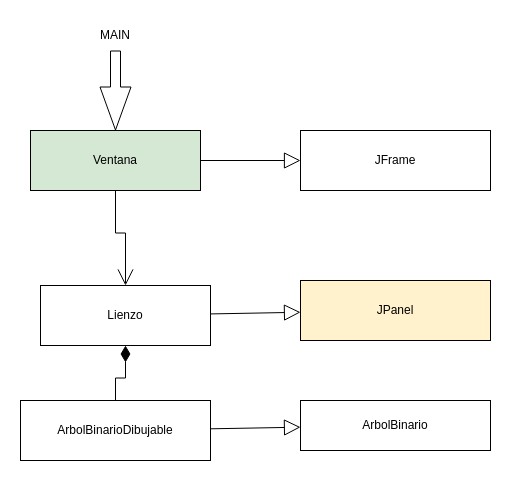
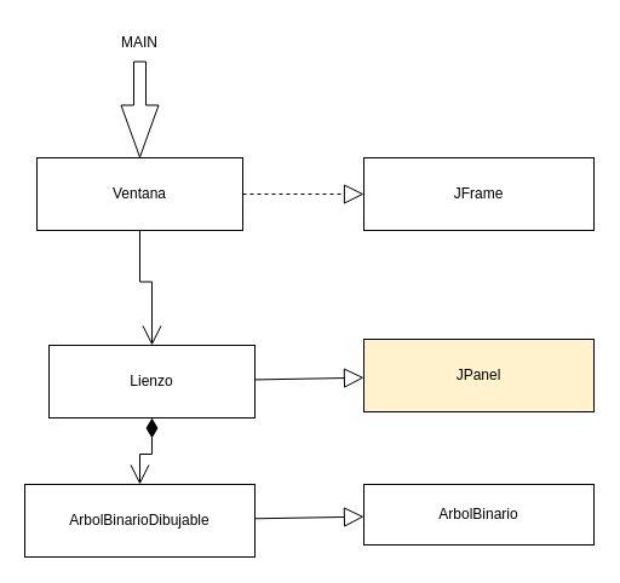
- <mxCell id="4" value="Ventana" style="rounded=0;whiteSpace=wrap;html=1;fillColor=#d5e8d4;" vertex="1" parent="1"><mxGeometry x="30" y="130" width="170" height="60" as="geometry" /></mxCell>
+ <mxCell id="4" value="Ventana" style="rounded=0;whiteSpace=wrap;html=1;" vertex="1" parent="1"><mxGeometry x="30" y="130" width="170" height="60" as="geometry" /></mxCell>
- <mxCell id="3" style="edgeStyle=none;rounded=0;orthogonalLoop=1;jettySize=auto;html=1;startArrow=none;startFill=0;endArrow=block;endFill=0;startSize=14;endSize=14;" edge="1" parent="1" source="4" target="12"><mxGeometry relative="1" as="geometry" /></mxCell>
+ <mxCell id="3" style="edgeStyle=none;rounded=0;orthogonalLoop=1;jettySize=auto;html=1;startArrow=none;startFill=0;endArrow=block;endFill=0;startSize=14;endSize=14;dashed=1;" edge="1" parent="1" source="4" target="12"><mxGeometry relative="1" as="geometry" /></mxCell>
- <mxCell id="5" style="edgeStyle=orthogonalEdgeStyle;rounded=0;orthogonalLoop=1;jettySize=auto;html=1;endArrow=none;endFill=0;startArrow=diamondThin;startFill=1;startSize=14;endSize=14;" edge="1" parent="1" source="7" target="9"><mxGeometry relative="1" as="geometry" /></mxCell>
+ <mxCell id="5" style="edgeStyle=orthogonalEdgeStyle;rounded=0;orthogonalLoop=1;jettySize=auto;html=1;endArrow=open;endFill=0;startArrow=diamondThin;startFill=1;startSize=14;endSize=14;" edge="1" parent="1" source="7" target="9"><mxGeometry relative="1" as="geometry" /></mxCell>
